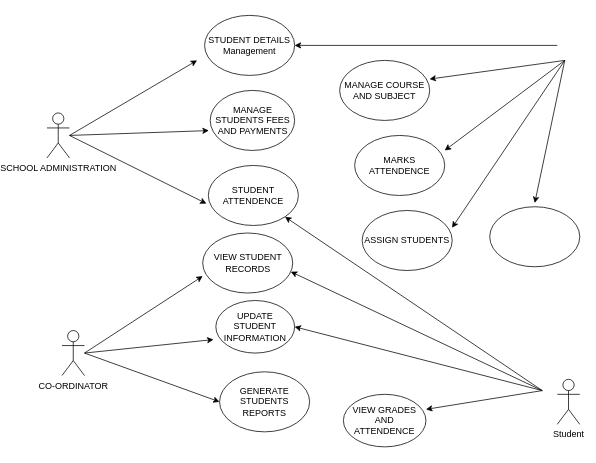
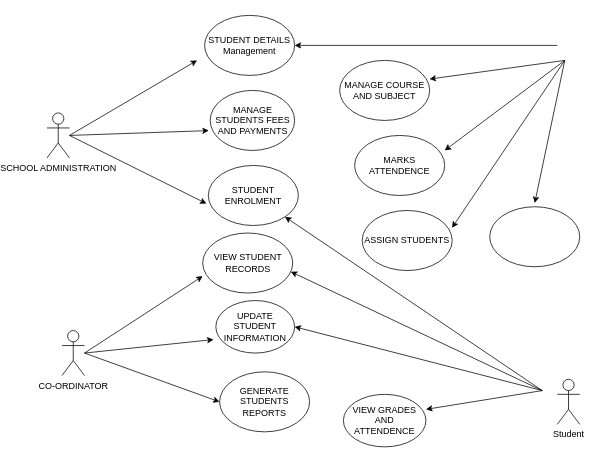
- <mxCell id="3" value="STUDENT ATTENDENCE" style="ellipse;whiteSpace=wrap;html=1;" parent="1" vertex="1"><mxGeometry x="235" y="220" width="120" height="80" as="geometry" /></mxCell>
+ <mxCell id="3" value="STUDENT ENROLMENT" style="ellipse;whiteSpace=wrap;html=1;" parent="1" vertex="1"><mxGeometry x="235" y="220" width="120" height="80" as="geometry" /></mxCell>
